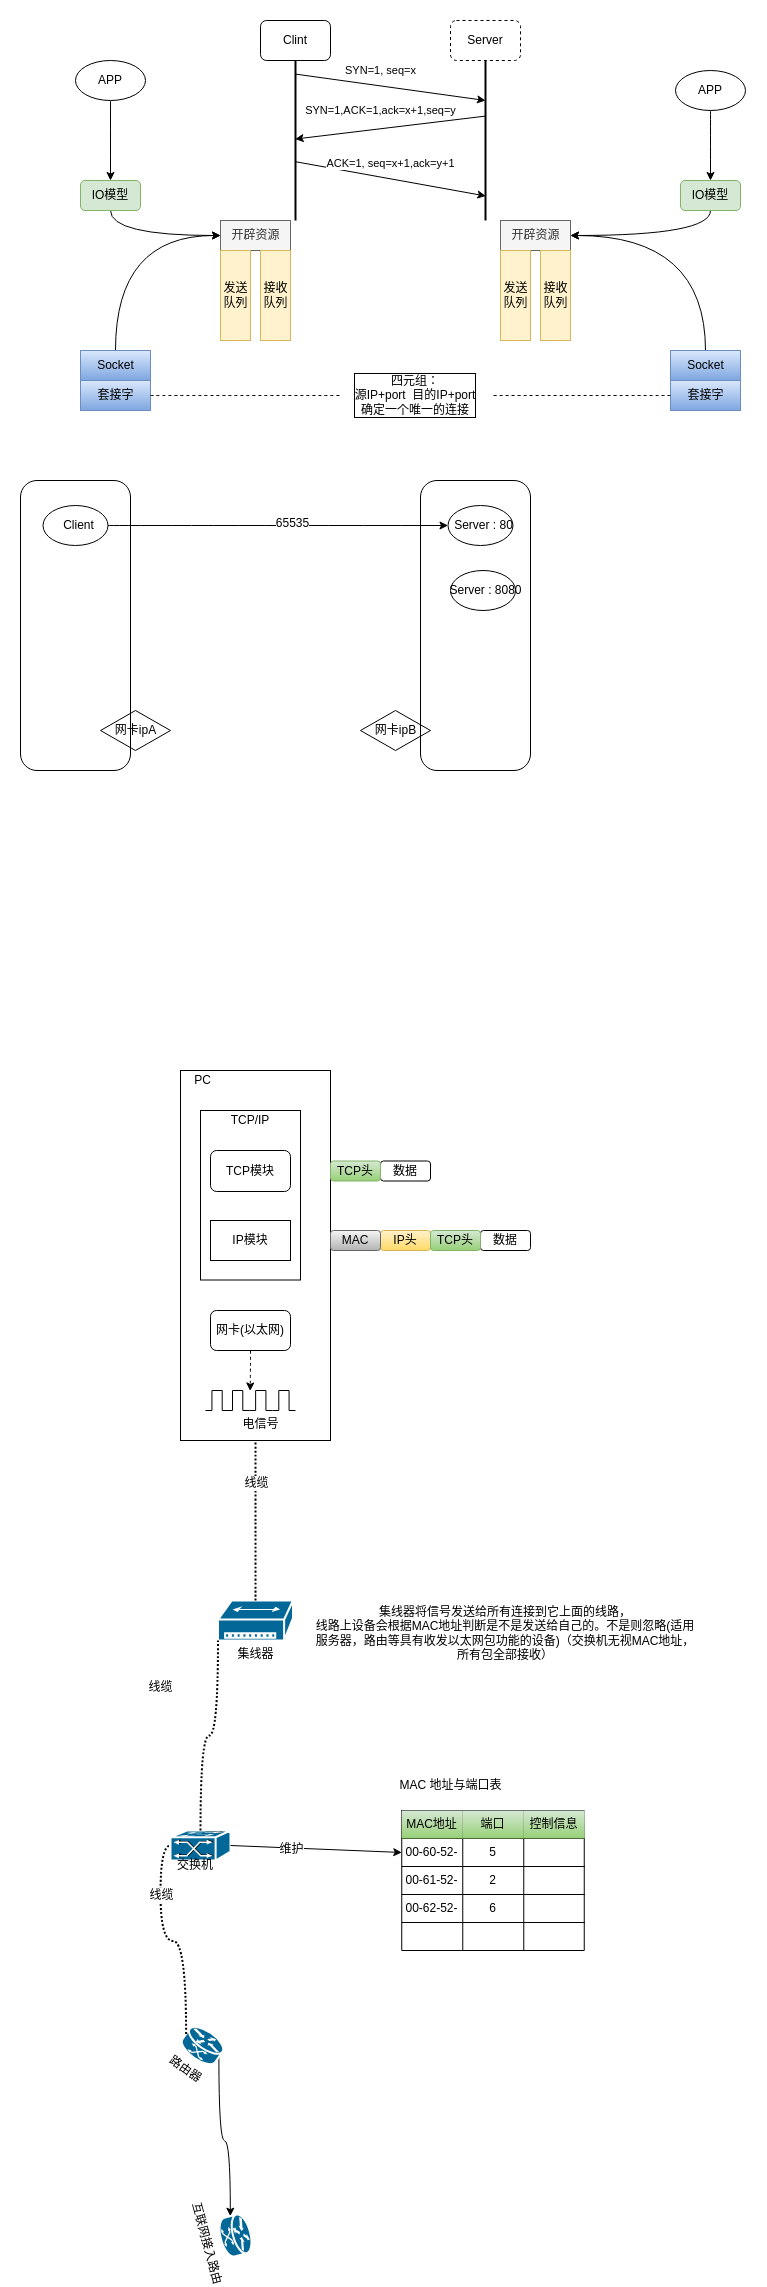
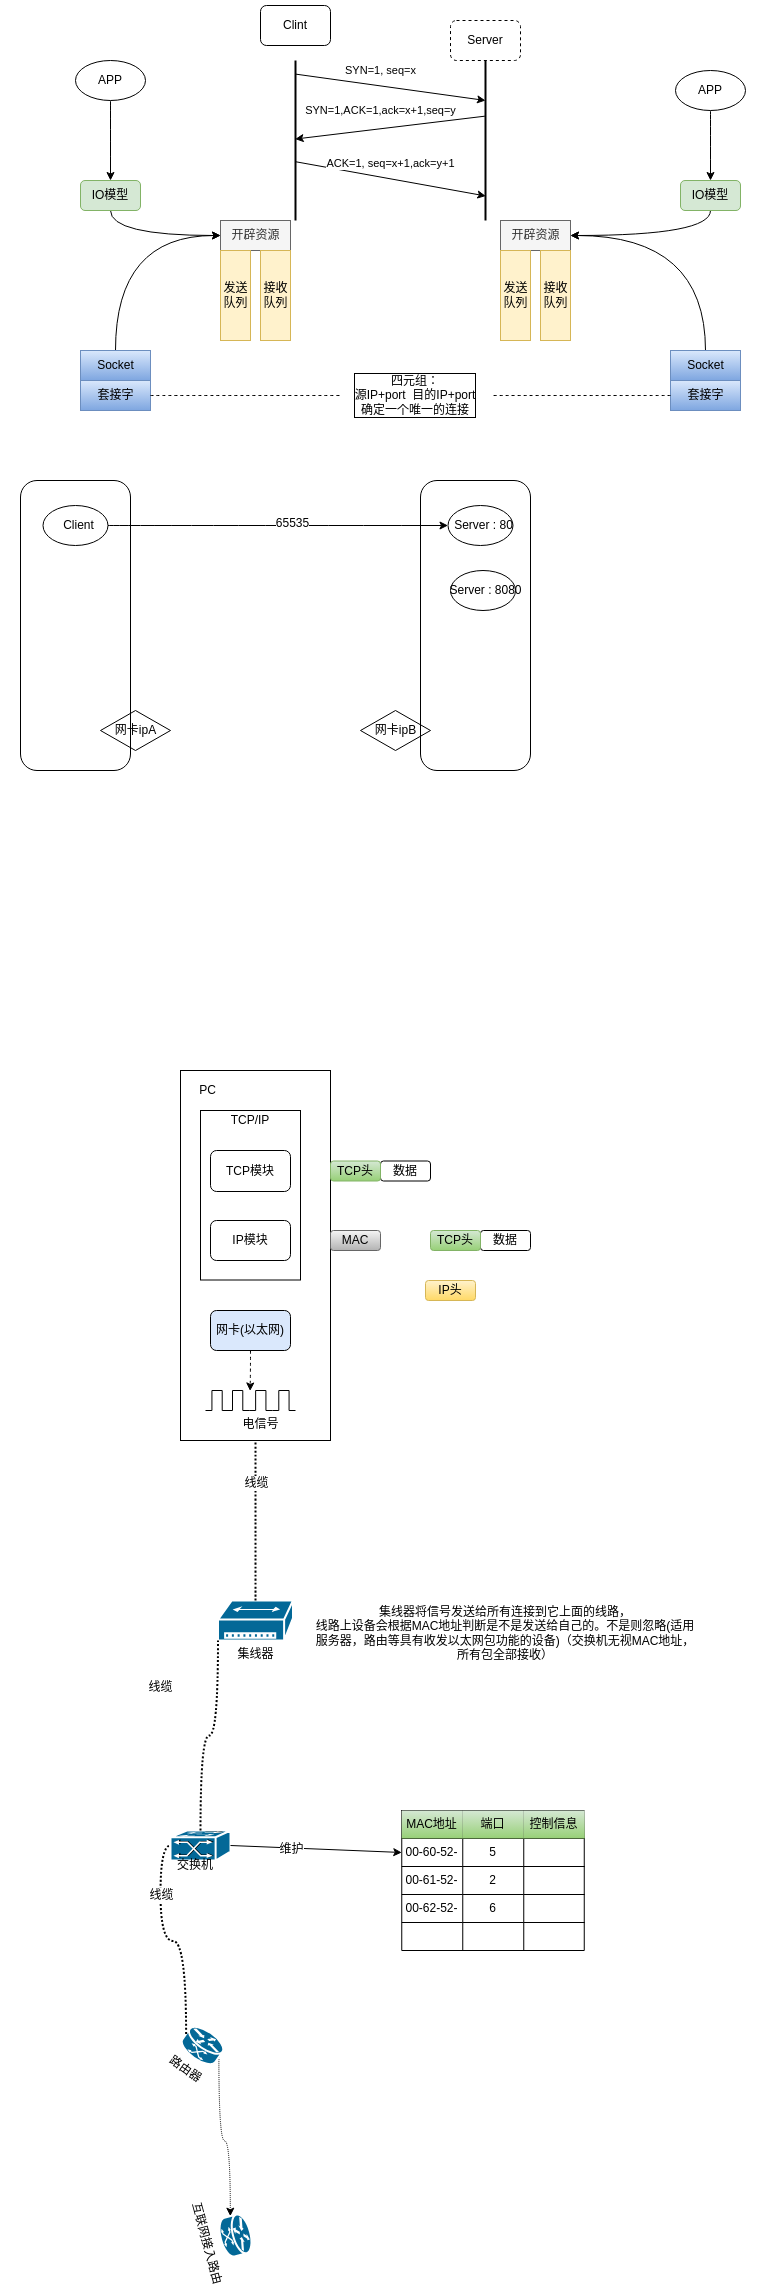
- <mxCell id="6" value="Clint" style="rounded=1;whiteSpace=wrap;html=1;" parent="1" vertex="1"><mxGeometry x="260" y="20" width="70" height="40" as="geometry" /></mxCell>
+ <mxCell id="6" value="Clint" style="rounded=1;whiteSpace=wrap;html=1;" parent="1" vertex="1"><mxGeometry x="260" y="5" width="70" height="40" as="geometry" /></mxCell>
- <mxCell id="75" value="PC" style="text;html=1;strokeColor=none;fillColor=none;align=center;verticalAlign=middle;whiteSpace=wrap;rounded=0;fontFamily=Helvetica;fontSize=12;fontColor=default;" parent="1" vertex="1"><mxGeometry y="1070" width="45" height="20" as="geometry" x="180" /></mxCell>
+ <mxCell id="75" value="PC" style="text;html=1;strokeColor=none;fillColor=none;align=center;verticalAlign=middle;whiteSpace=wrap;rounded=0;fontFamily=Helvetica;fontSize=12;fontColor=default;" parent="1" vertex="1"><mxGeometry x="185" y="1080" width="45" height="20" as="geometry" /></mxCell>
- <mxCell id="59" value="IP模块" style="whiteSpace=wrap;html=1;fontFamily=Helvetica;fontSize=12;rounded=0;" parent="1" vertex="1"><mxGeometry x="210" y="1220" width="80" height="40" as="geometry" /></mxCell>
+ <mxCell id="59" value="IP模块" style="rounded=1;whiteSpace=wrap;html=1;fontFamily=Helvetica;fontSize=12;" parent="1" vertex="1"><mxGeometry x="210" y="1220" width="80" height="40" as="geometry" /></mxCell>
- <mxCell id="61" value="IP头" style="rounded=1;whiteSpace=wrap;html=1;strokeColor=#d6b656;fontFamily=Helvetica;fontSize=12;fillColor=#fff2cc;gradientColor=#ffd966;" parent="1" vertex="1"><mxGeometry x="380" y="1230" width="50" height="20" as="geometry" /></mxCell>
+ <mxCell id="61" value="IP头" style="rounded=1;whiteSpace=wrap;html=1;strokeColor=#d6b656;fontFamily=Helvetica;fontSize=12;fillColor=#fff2cc;gradientColor=#ffd966;" parent="1" vertex="1"><mxGeometry x="425" y="1280" width="50" height="20" as="geometry" /></mxCell>
- <mxCell id="65" value="网卡(以太网)" style="rounded=1;whiteSpace=wrap;html=1;fontFamily=Helvetica;fontSize=12;" parent="1" vertex="1"><mxGeometry x="210" y="1310" width="80" height="40" as="geometry" /></mxCell>
+ <mxCell id="65" value="网卡(以太网)" style="rounded=1;whiteSpace=wrap;html=1;fontFamily=Helvetica;fontSize=12;fillColor=#dae8fc;" parent="1" vertex="1"><mxGeometry x="210" y="1310" width="80" height="40" as="geometry" /></mxCell>
- <mxCell id="111" value="MAC 地址与端口表" style="text;html=1;strokeColor=none;fillColor=none;align=center;verticalAlign=middle;whiteSpace=wrap;rounded=0;fontFamily=Helvetica;fontSize=12;fontColor=default;" parent="1" vertex="1"><mxGeometry x="387.5" y="1770" width="125" height="30" as="geometry" /></mxCell>
- <mxCell id="77" style="edgeStyle=orthogonalEdgeStyle;curved=1;html=1;exitX=1;exitY=0.5;exitDx=0;exitDy=0;exitPerimeter=0;entryX=0;entryY=0.5;entryDx=0;entryDy=0;entryPerimeter=0;dashed=0;dashPattern=1 1;fontFamily=Helvetica;fontSize=12;fontColor=default;endArrow=classic;endFill=1;" parent="1" source="78" target="88" edge="1"><mxGeometry relative="1" as="geometry" /></mxCell>
+ <mxCell id="77" style="edgeStyle=orthogonalEdgeStyle;curved=1;html=1;exitX=1;exitY=0.5;exitDx=0;exitDy=0;exitPerimeter=0;entryX=0;entryY=0.5;entryDx=0;entryDy=0;entryPerimeter=0;dashed=1;dashPattern=1 1;fontFamily=Helvetica;fontSize=12;fontColor=default;endArrow=classic;endFill=1;" parent="1" source="78" target="88" edge="1"><mxGeometry relative="1" as="geometry" /></mxCell>
